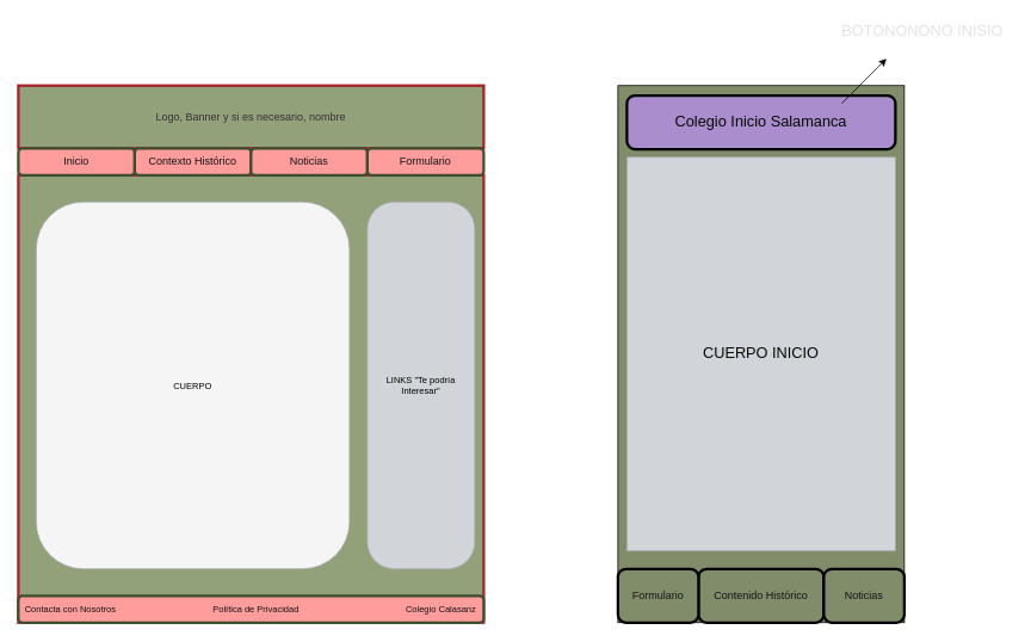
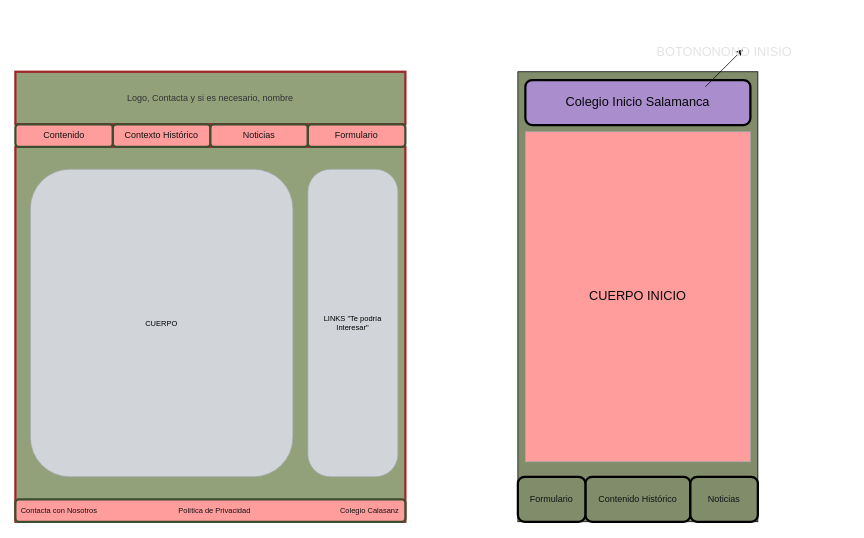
- <mxCell id="18" value="&lt;font color=&quot;#e3e3e3&quot;&gt;BOTONONONO INISIO&lt;/font&gt;" style="text;html=1;align=center;verticalAlign=middle;resizable=0;points=[];autosize=1;strokeColor=none;fillColor=none;fontSize=17;fontColor=#080808;" vertex="1" parent="1"><mxGeometry x="930" y="20" width="200" height="30" as="geometry" /></mxCell>
+ <mxCell id="18" value="&lt;font color=&quot;#e3e3e3&quot;&gt;BOTONONONO INISIO&lt;/font&gt;" style="text;html=1;align=center;verticalAlign=middle;resizable=0;points=[];autosize=1;strokeColor=none;fillColor=none;fontSize=17;fontColor=#080808;" vertex="1" parent="1"><mxGeometry x="865" y="55" width="200" height="30" as="geometry" /></mxCell>
- <mxCell id="3" value="&lt;font color=&quot;#333333&quot;&gt;Logo, Banner y si es necesario, nombre&lt;/font&gt;" style="rounded=0;whiteSpace=wrap;html=1;fillColor=#93A17A;strokeColor=#A1242A;strokeWidth=3;shadow=0;glass=0;" parent="1" vertex="1"><mxGeometry x="20" y="95" width="520" height="70" as="geometry" /></mxCell>
+ <mxCell id="3" value="&lt;font color=&quot;#333333&quot;&gt;Logo, Contacta y si es necesario, nombre&lt;/font&gt;" style="rounded=0;whiteSpace=wrap;html=1;fillColor=#93A17A;strokeColor=#A1242A;strokeWidth=3;shadow=0;glass=0;" parent="1" vertex="1"><mxGeometry x="20" y="95" width="520" height="70" as="geometry" /></mxCell>
- <mxCell id="4" value="&lt;font color=&quot;#141414&quot;&gt;Inicio&lt;/font&gt;" style="rounded=1;whiteSpace=wrap;html=1;fillColor=#FF9C9C;gradientColor=none;strokeColor=#3D4D2F;strokeWidth=3;perimeterSpacing=1;" parent="1" vertex="1"><mxGeometry x="20" y="165" width="130" height="30" as="geometry" /></mxCell>
+ <mxCell id="4" value="&lt;font color=&quot;#141414&quot;&gt;Contenido&lt;/font&gt;" style="rounded=1;whiteSpace=wrap;html=1;fillColor=#FF9C9C;gradientColor=none;strokeColor=#3D4D2F;strokeWidth=3;perimeterSpacing=1;" parent="1" vertex="1"><mxGeometry x="20" y="165" width="130" height="30" as="geometry" /></mxCell>
- <mxCell id="15" value="&lt;font style=&quot;font-size: 17px;&quot; color=&quot;#080808&quot;&gt;CUERPO INICIO&lt;/font&gt;" style="rounded=0;whiteSpace=wrap;html=1;fontSize=10;glass=0;shadow=0;strokeColor=#A5A8AB;fillColor=#D1D5D9;" vertex="1" parent="1"><mxGeometry x="700" y="175" width="300" height="440" as="geometry" /></mxCell>
+ <mxCell id="15" value="&lt;font style=&quot;font-size: 17px;&quot; color=&quot;#080808&quot;&gt;CUERPO INICIO&lt;/font&gt;" style="rounded=0;whiteSpace=wrap;html=1;fontSize=10;glass=0;shadow=0;strokeColor=#A5A8AB;fillColor=#ff9c9c;" vertex="1" parent="1"><mxGeometry x="700" y="175" width="300" height="440" as="geometry" /></mxCell>
- <mxCell id="9" value="CUERPO" style="rounded=1;whiteSpace=wrap;html=1;fontSize=10;glass=0;shadow=0;strokeColor=#A5A8AB;fillColor=#f5f5f5;" parent="1" vertex="1"><mxGeometry x="40" y="225" width="350" height="410" as="geometry" /></mxCell>
+ <mxCell id="9" value="CUERPO" style="rounded=1;whiteSpace=wrap;html=1;fontSize=10;glass=0;shadow=0;strokeColor=#A5A8AB;fillColor=#D1D5D9;" parent="1" vertex="1"><mxGeometry x="40" y="225" width="350" height="410" as="geometry" /></mxCell>
